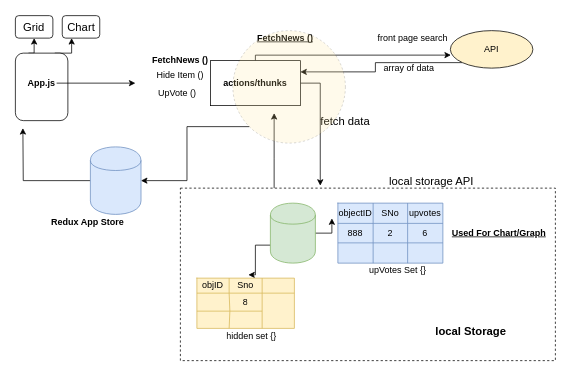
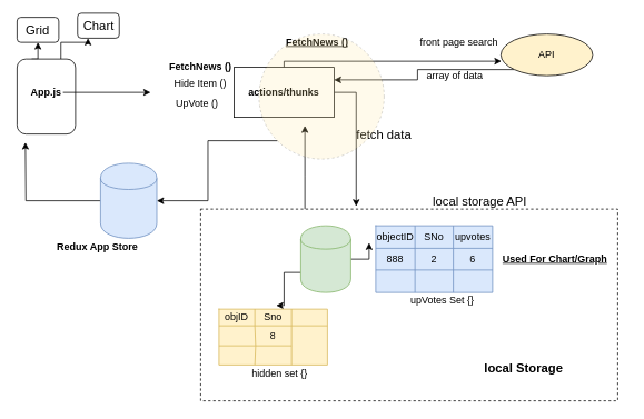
- <mxCell id="54" value="Chart" style="rounded=1;whiteSpace=wrap;html=1;fillColor=none;fontSize=15;" vertex="1" parent="1"><mxGeometry x="82.5" width="50" height="30" as="geometry" y="20" /></mxCell>
+ <mxCell id="54" value="Chart" style="rounded=1;whiteSpace=wrap;html=1;fillColor=none;fontSize=15;" vertex="1" parent="1"><mxGeometry x="92.5" y="15" width="50" height="30" as="geometry" /></mxCell>
